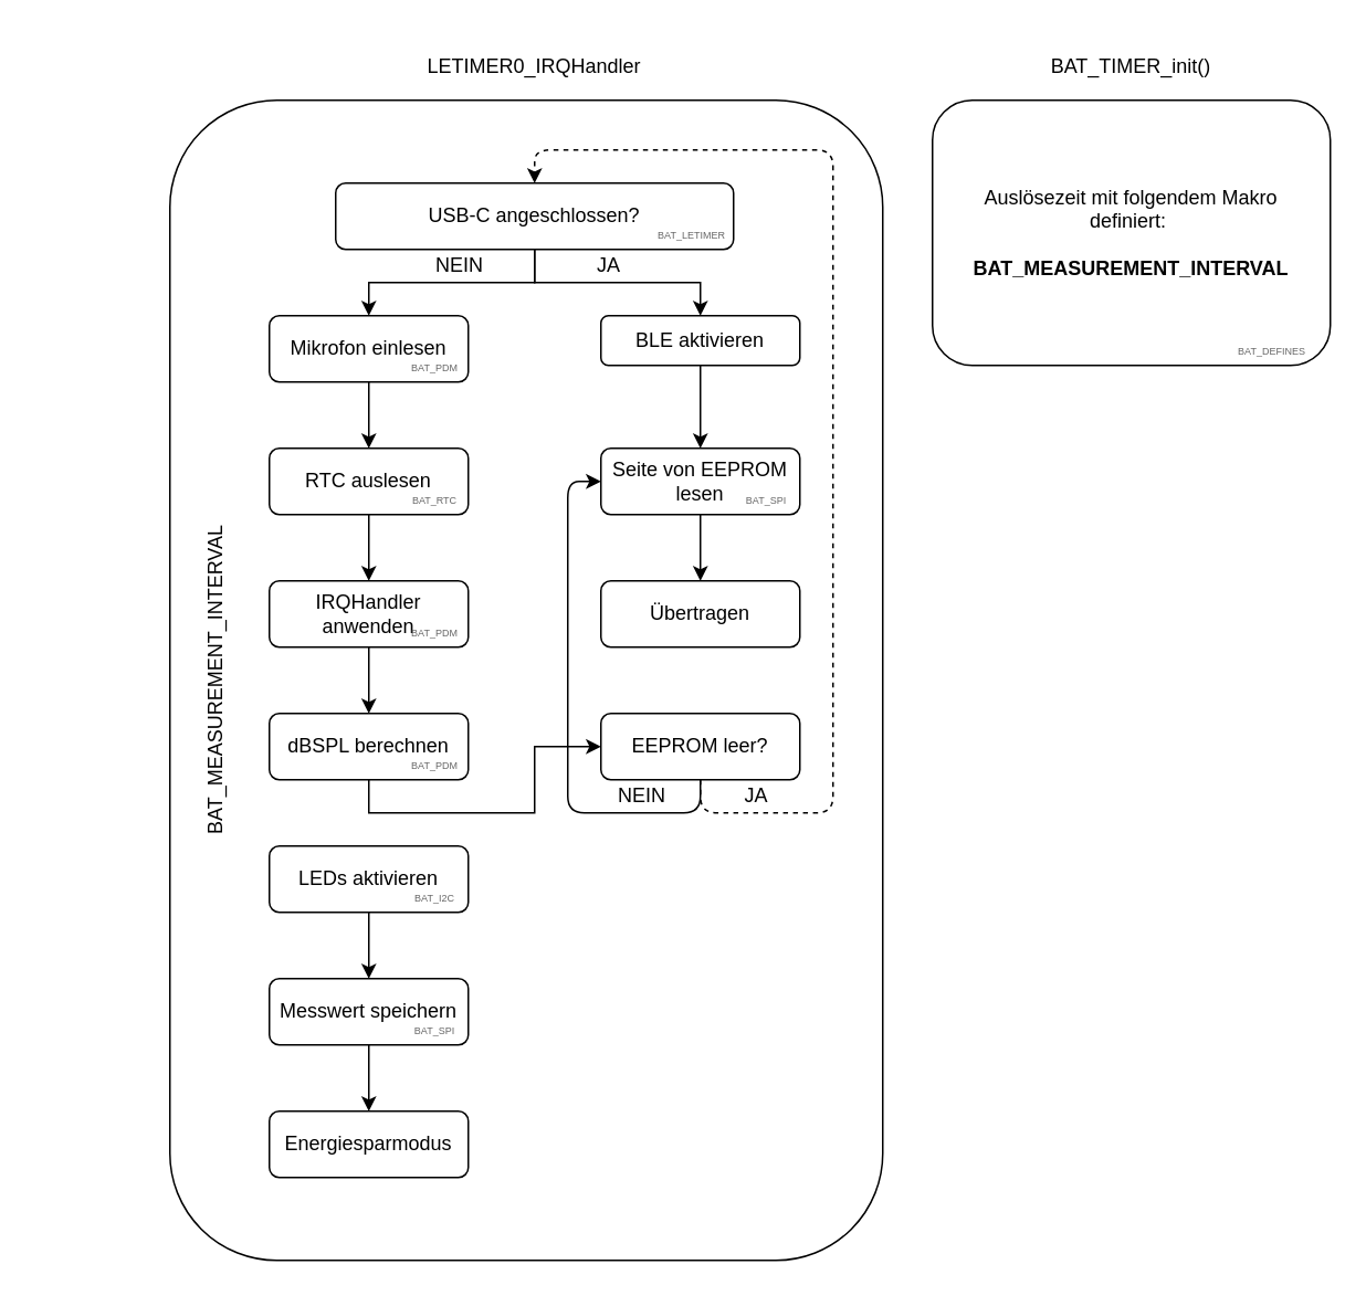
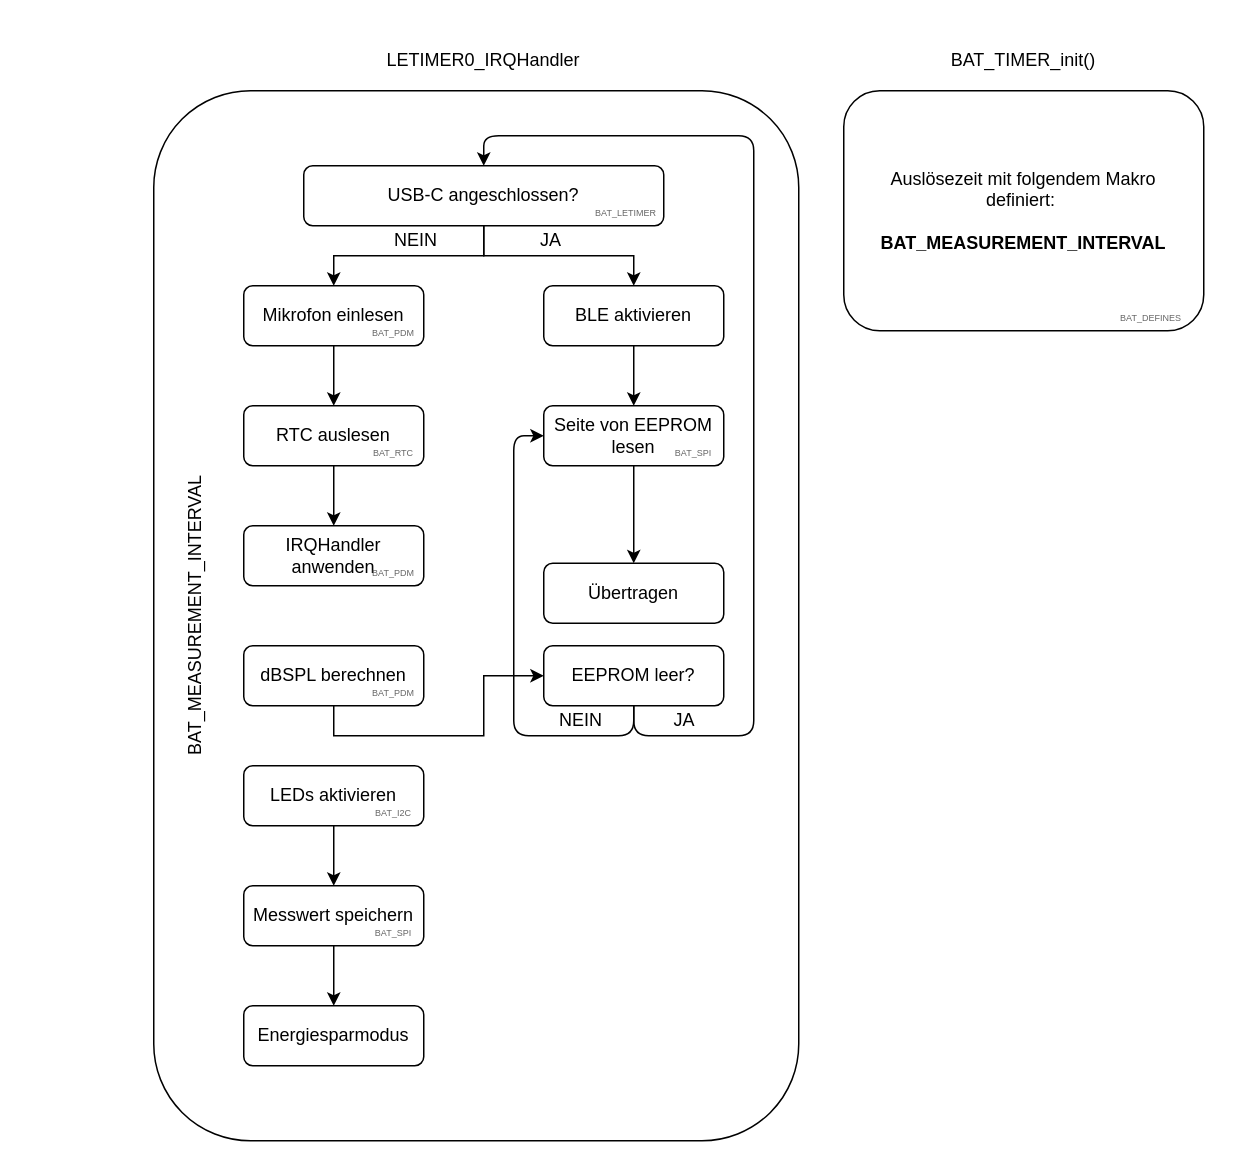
- <mxCell id="10" value="BLE aktivieren" style="rounded=1;whiteSpace=wrap;html=1;" vertex="1" parent="1"><mxGeometry x="362" y="190" width="120" height="30" as="geometry" /></mxCell>
+ <mxCell id="10" value="BLE aktivieren" style="rounded=1;whiteSpace=wrap;html=1;" vertex="1" parent="1"><mxGeometry x="362" y="190" width="120" height="40" as="geometry" /></mxCell>
- <mxCell id="40" style="edgeStyle=orthogonalEdgeStyle;rounded=1;orthogonalLoop=1;jettySize=auto;html=1;exitX=0.5;exitY=1;exitDx=0;exitDy=0;entryX=0.5;entryY=0;entryDx=0;entryDy=0;fontSize=6;fontColor=#000000;strokeWidth=1;dashed=1;" edge="1" parent="1" source="41" target="7"><mxGeometry relative="1" as="geometry"><Array as="points"><mxPoint x="422" y="490" /><mxPoint x="502" y="490" /><mxPoint x="502" y="90" /><mxPoint x="322" y="90" /></Array></mxGeometry></mxCell>
+ <mxCell id="40" style="edgeStyle=orthogonalEdgeStyle;rounded=1;orthogonalLoop=1;jettySize=auto;html=1;exitX=0.5;exitY=1;exitDx=0;exitDy=0;entryX=0.5;entryY=0;entryDx=0;entryDy=0;fontSize=6;fontColor=#000000;strokeWidth=1;" edge="1" parent="1" source="41" target="7"><mxGeometry relative="1" as="geometry"><Array as="points"><mxPoint x="422" y="490" /><mxPoint x="502" y="490" /><mxPoint x="502" y="90" /><mxPoint x="322" y="90" /></Array></mxGeometry></mxCell>
- <mxCell id="36" value="Übertragen" style="rounded=1;whiteSpace=wrap;html=1;" vertex="1" parent="1"><mxGeometry x="362" y="350" width="120" height="40" as="geometry" /></mxCell>
+ <mxCell id="36" value="Übertragen" style="rounded=1;whiteSpace=wrap;html=1;" vertex="1" parent="1"><mxGeometry x="362" y="375" width="120" height="40" as="geometry" /></mxCell>
- <mxCell id="23" style="edgeStyle=orthogonalEdgeStyle;rounded=0;orthogonalLoop=1;jettySize=auto;html=1;exitX=0.5;exitY=1;exitDx=0;exitDy=0;entryX=0.5;entryY=0;entryDx=0;entryDy=0;fontSize=6;fontColor=#000000;" edge="1" parent="1" source="24" target="27"><mxGeometry relative="1" as="geometry" /></mxCell>
